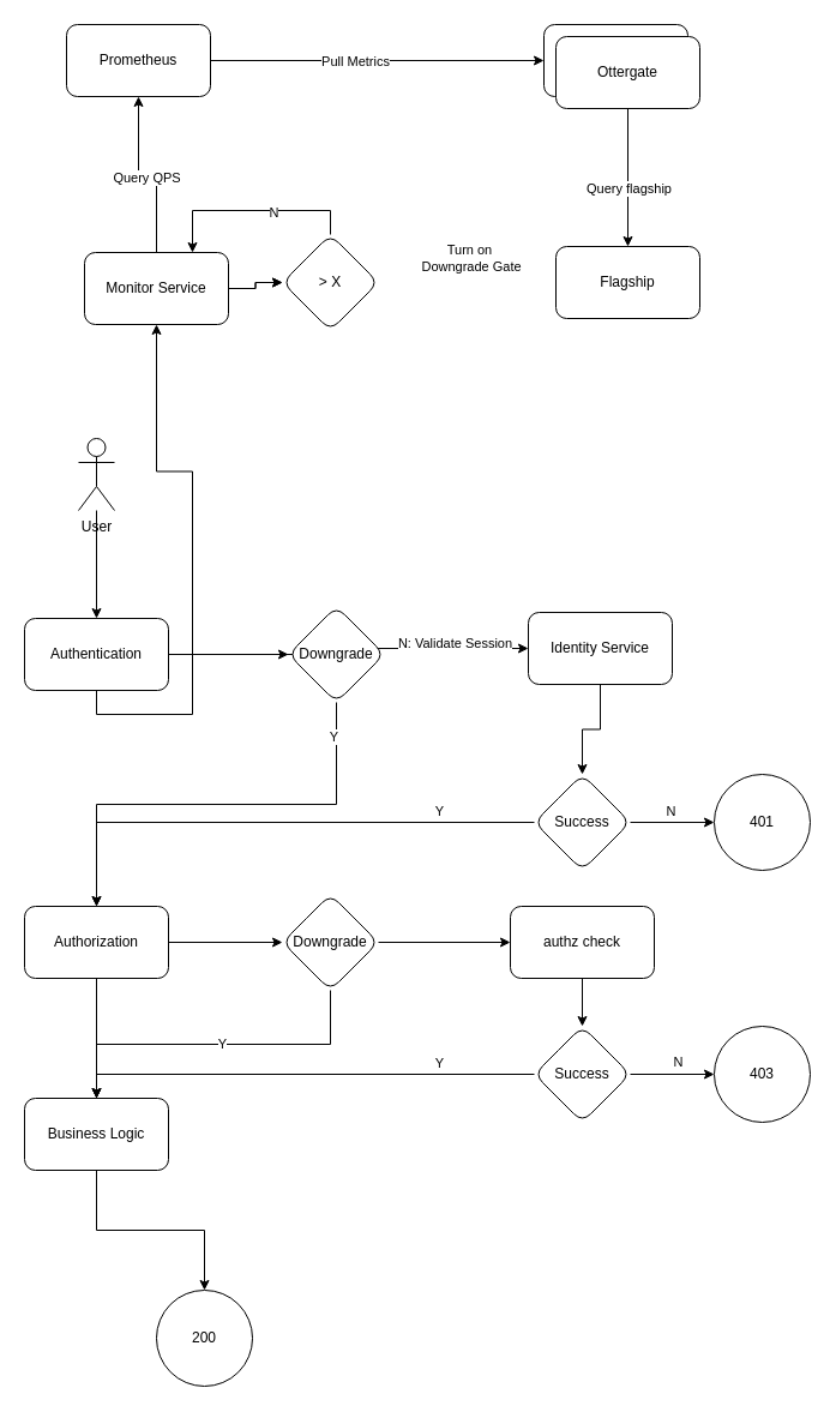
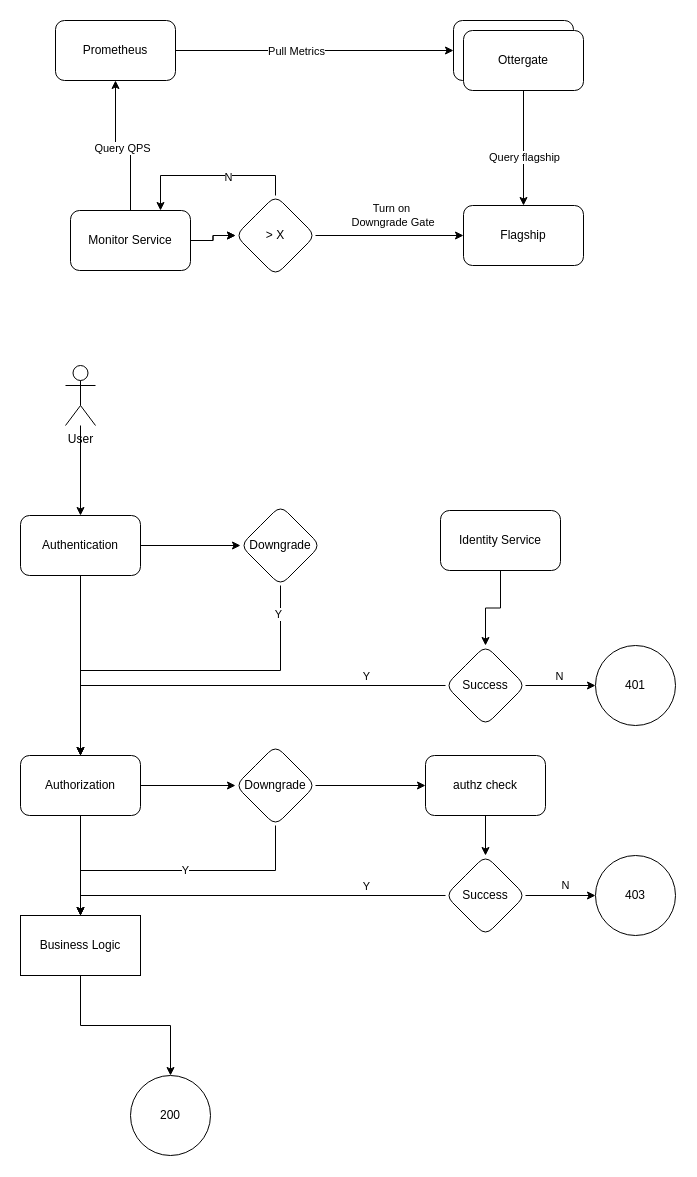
+ <mxCell id="7" style="edgeStyle=orthogonalEdgeStyle;rounded=0;orthogonalLoop=1;jettySize=auto;html=1;exitX=1;exitY=0.5;exitDx=0;exitDy=0;" edge="1" parent="1" source="19" target="12"><mxGeometry relative="1" as="geometry" /></mxCell>
- <mxCell id="22" style="edgeStyle=orthogonalEdgeStyle;rounded=0;orthogonalLoop=1;jettySize=auto;html=1;exitX=0.5;exitY=1;exitDx=0;exitDy=0;" edge="1" parent="1" source="24" target="9"><mxGeometry relative="1" as="geometry" /></mxCell>
+ <mxCell id="22" style="edgeStyle=orthogonalEdgeStyle;rounded=0;orthogonalLoop=1;jettySize=auto;html=1;exitX=0.5;exitY=1;exitDx=0;exitDy=0;entryX=0.5;entryY=0;entryDx=0;entryDy=0;" edge="1" parent="1" source="24" target="29"><mxGeometry relative="1" as="geometry" /></mxCell>
- <mxCell id="25" value="" style="edgeStyle=orthogonalEdgeStyle;rounded=0;orthogonalLoop=1;jettySize=auto;html=1;exitX=1;exitY=0.5;exitDx=0;exitDy=0;" edge="1" parent="1" source="24" target="33"><mxGeometry relative="1" as="geometry" /></mxCell>
- <mxCell id="26" value="N: Validate Session" style="edgeLabel;html=1;align=center;verticalAlign=middle;resizable=0;points=[];" vertex="1" connectable="0" parent="25"><mxGeometry x="-0.13" y="1" relative="1" as="geometry"><mxPoint x="105" y="-9" as="offset" /></mxGeometry></mxCell>
- <mxCell id="31" value="Business Logic" style="rounded=1;whiteSpace=wrap;html=1;" vertex="1" parent="1"><mxGeometry x="20" y="915" width="120" height="60" as="geometry" /></mxCell>
+ <mxCell id="31" value="Business Logic" style="whiteSpace=wrap;html=1;rounded=0;" vertex="1" parent="1"><mxGeometry x="20" y="915" width="120" height="60" as="geometry" /></mxCell>
